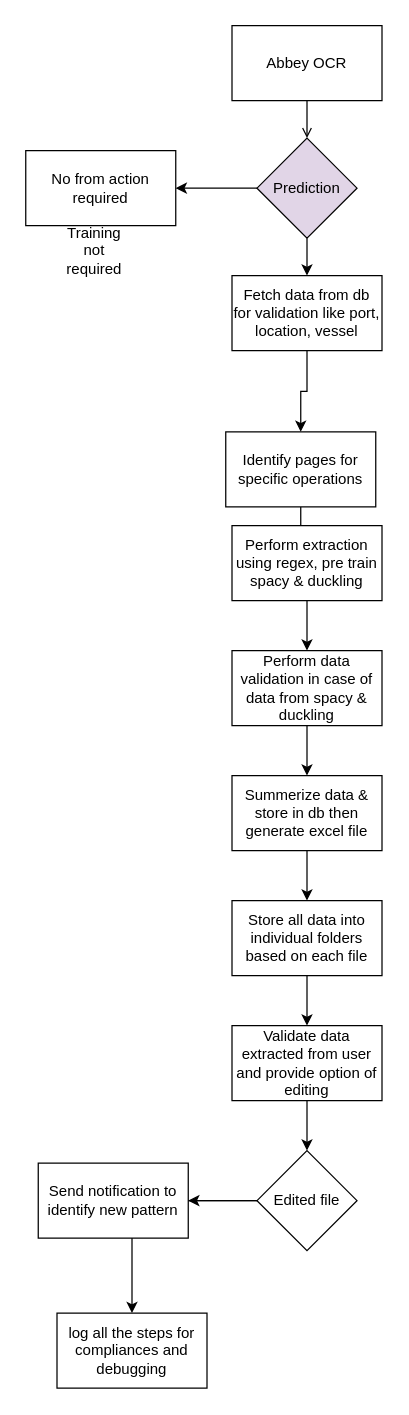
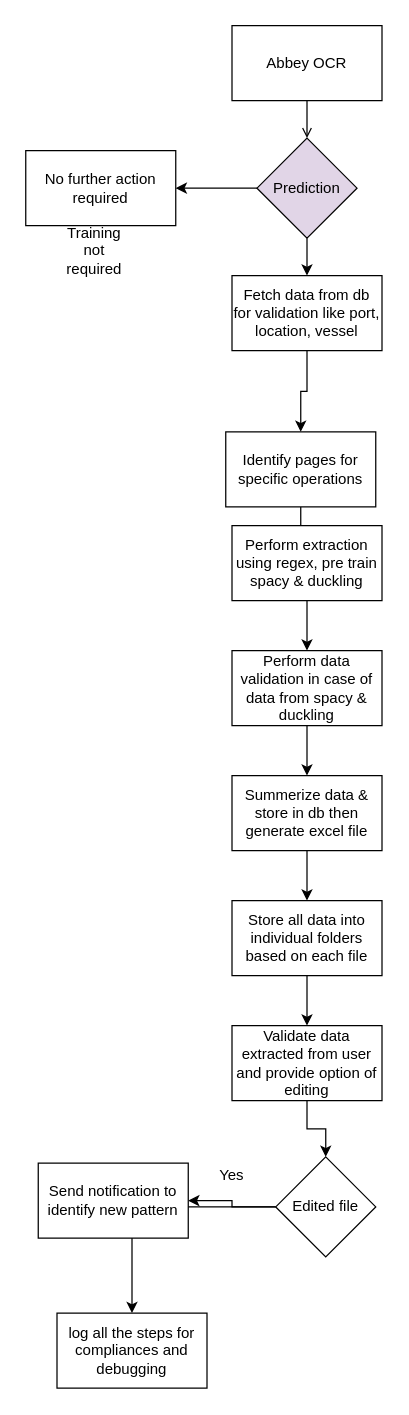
- <mxCell id="31" value="&lt;div&gt;No from action required&lt;/div&gt;" style="rounded=0;whiteSpace=wrap;html=1;" vertex="1" parent="1"><mxGeometry x="20" y="120" width="120" height="60" as="geometry" /></mxCell>
+ <mxCell id="31" value="&lt;div&gt;No further action required&lt;/div&gt;" style="rounded=0;whiteSpace=wrap;html=1;" vertex="1" parent="1"><mxGeometry x="20" y="120" width="120" height="60" as="geometry" /></mxCell>
+ <mxCell id="33" value="Yes" style="text;html=1;strokeColor=none;fillColor=none;align=center;verticalAlign=middle;whiteSpace=wrap;rounded=0;" vertex="1" parent="1"><mxGeometry x="165" y="930" width="40" height="20" as="geometry" /></mxCell>
- <mxCell id="29" value="Edited file" style="rhombus;whiteSpace=wrap;html=1;" parent="1" vertex="1"><mxGeometry x="205" y="920" width="80" height="80" as="geometry" /></mxCell>
+ <mxCell id="29" value="Edited file" style="rhombus;whiteSpace=wrap;html=1;" parent="1" vertex="1"><mxGeometry x="220" y="925" width="80" height="80" as="geometry" /></mxCell>
